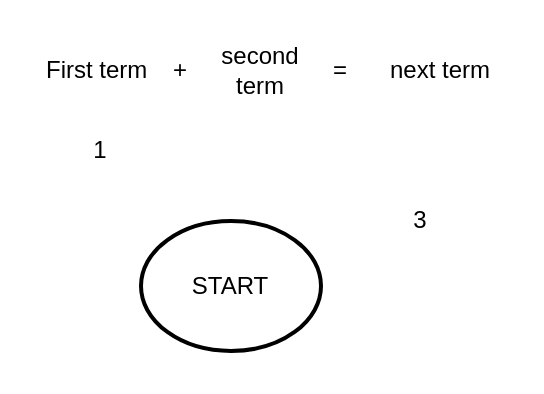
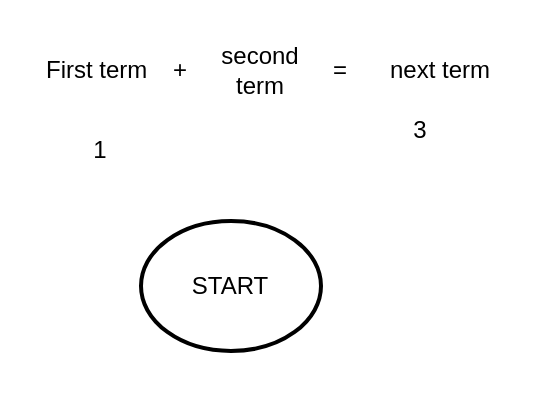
- <mxCell id="8" value="3" style="text;html=1;strokeColor=none;fillColor=none;align=center;verticalAlign=middle;whiteSpace=wrap;rounded=0;" vertex="1" parent="1"><mxGeometry x="180" y="95" width="60" height="30" as="geometry" /></mxCell>
+ <mxCell id="8" value="3" style="text;html=1;strokeColor=none;fillColor=none;align=center;verticalAlign=middle;whiteSpace=wrap;rounded=0;" vertex="1" parent="1"><mxGeometry x="180" y="50" width="60" height="30" as="geometry" /></mxCell>
